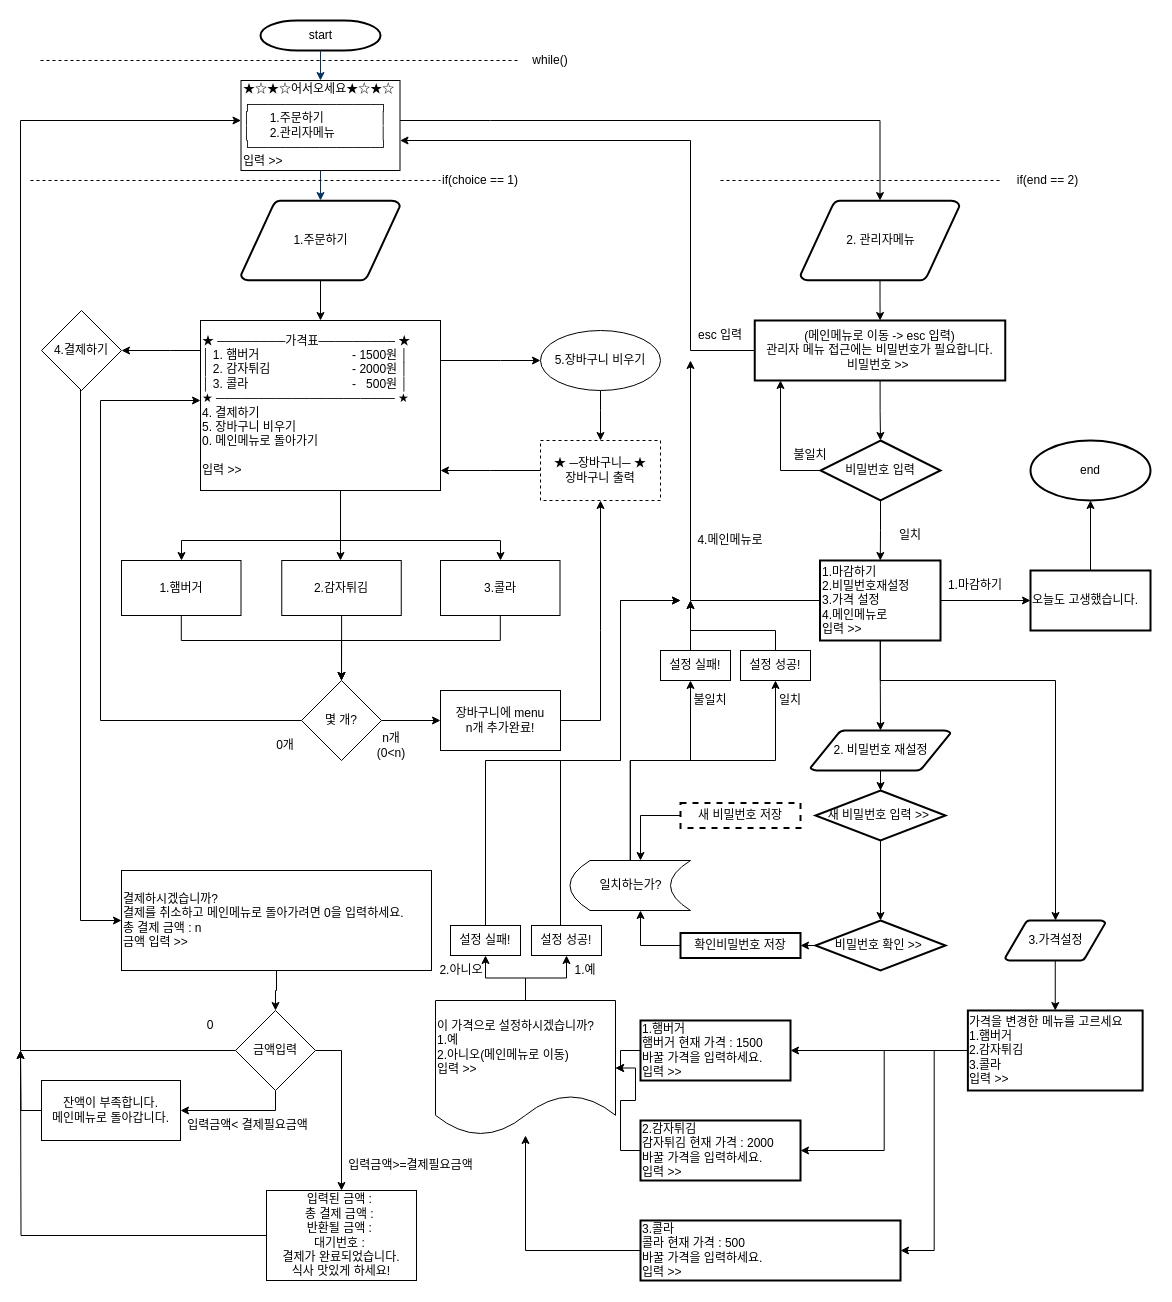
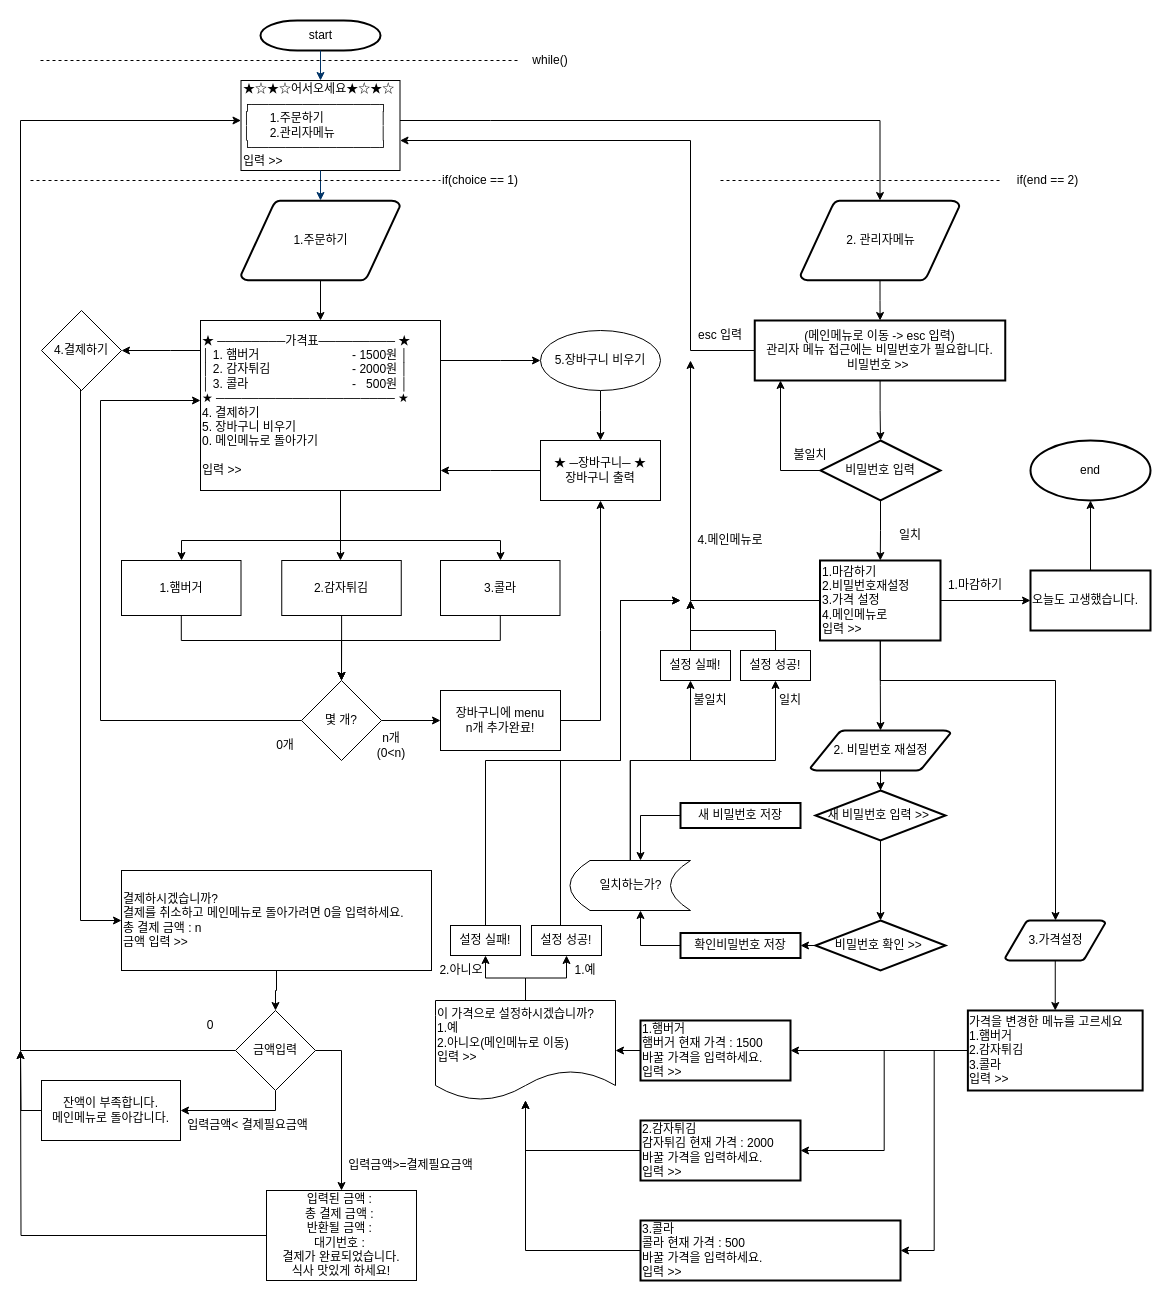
- <mxCell id="32" value="★ ─장바구니─ ★&lt;br&gt;장바구니 출력" style="whiteSpace=wrap;html=1;fillColor=rgb(255, 255, 255);strokeColor=rgb(0, 0, 0);fontColor=rgb(0, 0, 0);rounded=0;dashed=1;" vertex="1" parent="1"><mxGeometry x="540" y="440" width="120" height="60" as="geometry" /></mxCell>
+ <mxCell id="32" value="★ ─장바구니─ ★&lt;br&gt;장바구니 출력" style="whiteSpace=wrap;html=1;fillColor=rgb(255, 255, 255);strokeColor=rgb(0, 0, 0);fontColor=rgb(0, 0, 0);rounded=0;" vertex="1" parent="1"><mxGeometry x="540" y="440" width="120" height="60" as="geometry" /></mxCell>
- <mxCell id="83" value="새 비밀번호 저장" style="whiteSpace=wrap;html=1;fillColor=rgb(255, 255, 255);strokeColor=rgb(0, 0, 0);fontColor=rgb(0, 0, 0);strokeWidth=2;gradientColor=none;gradientDirection=north;fontStyle=0;dashed=1;" vertex="1" parent="1"><mxGeometry x="680" y="802.5" width="120" height="25" as="geometry" /></mxCell>
+ <mxCell id="83" value="새 비밀번호 저장" style="whiteSpace=wrap;html=1;fillColor=rgb(255, 255, 255);strokeColor=rgb(0, 0, 0);fontColor=rgb(0, 0, 0);strokeWidth=2;gradientColor=none;gradientDirection=north;fontStyle=0;" vertex="1" parent="1"><mxGeometry x="680" y="802.5" width="120" height="25" as="geometry" /></mxCell>
- <mxCell id="107" value="&lt;div&gt;이 가격으로 설정하시겠습니까?&lt;/div&gt;&lt;div&gt;1.예&lt;/div&gt;&lt;div&gt;2.아니오(메인메뉴로 이동)&lt;/div&gt;&lt;div&gt;입력 &amp;gt;&amp;gt;&amp;nbsp;&lt;/div&gt;" style="shape=document;whiteSpace=wrap;html=1;boundedLbl=1;align=left;" vertex="1" parent="1"><mxGeometry x="435" y="1000" width="180" height="135" as="geometry" /></mxCell>
+ <mxCell id="107" value="&lt;div&gt;이 가격으로 설정하시겠습니까?&lt;/div&gt;&lt;div&gt;1.예&lt;/div&gt;&lt;div&gt;2.아니오(메인메뉴로 이동)&lt;/div&gt;&lt;div&gt;입력 &amp;gt;&amp;gt;&amp;nbsp;&lt;/div&gt;" style="shape=document;whiteSpace=wrap;html=1;boundedLbl=1;align=left;" vertex="1" parent="1"><mxGeometry x="435" y="1000" width="180" height="100" as="geometry" /></mxCell>
